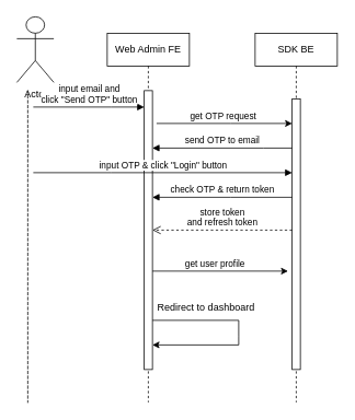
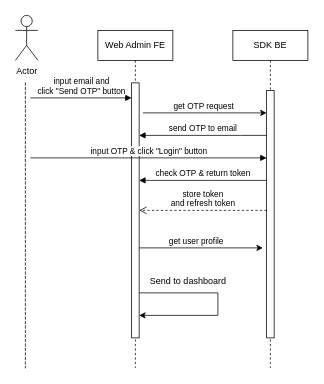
- <mxCell id="9" value="Actor" style="shape=umlActor;verticalLabelPosition=bottom;verticalAlign=top;html=1;outlineConnect=0;" vertex="1" parent="1"><mxGeometry x="20" y="20" width="45" height="80" as="geometry" /></mxCell>
+ <mxCell id="9" value="Actor" style="shape=umlActor;verticalLabelPosition=bottom;verticalAlign=top;html=1;outlineConnect=0;" vertex="1" parent="1"><mxGeometry x="20" y="20" width="30" height="60" as="geometry" /></mxCell>
- <mxCell id="17" value="Redirect to dashboard" style="text;html=1;align=center;verticalAlign=middle;resizable=0;points=[];autosize=1;strokeColor=none;fillColor=none;" vertex="1" parent="1"><mxGeometry x="180" y="360" width="140" height="30" as="geometry" /></mxCell>
+ <mxCell id="17" value="Send to dashboard" style="text;html=1;align=center;verticalAlign=middle;resizable=0;points=[];autosize=1;strokeColor=none;fillColor=none;" vertex="1" parent="1"><mxGeometry x="180" y="360" width="140" height="30" as="geometry" /></mxCell>
